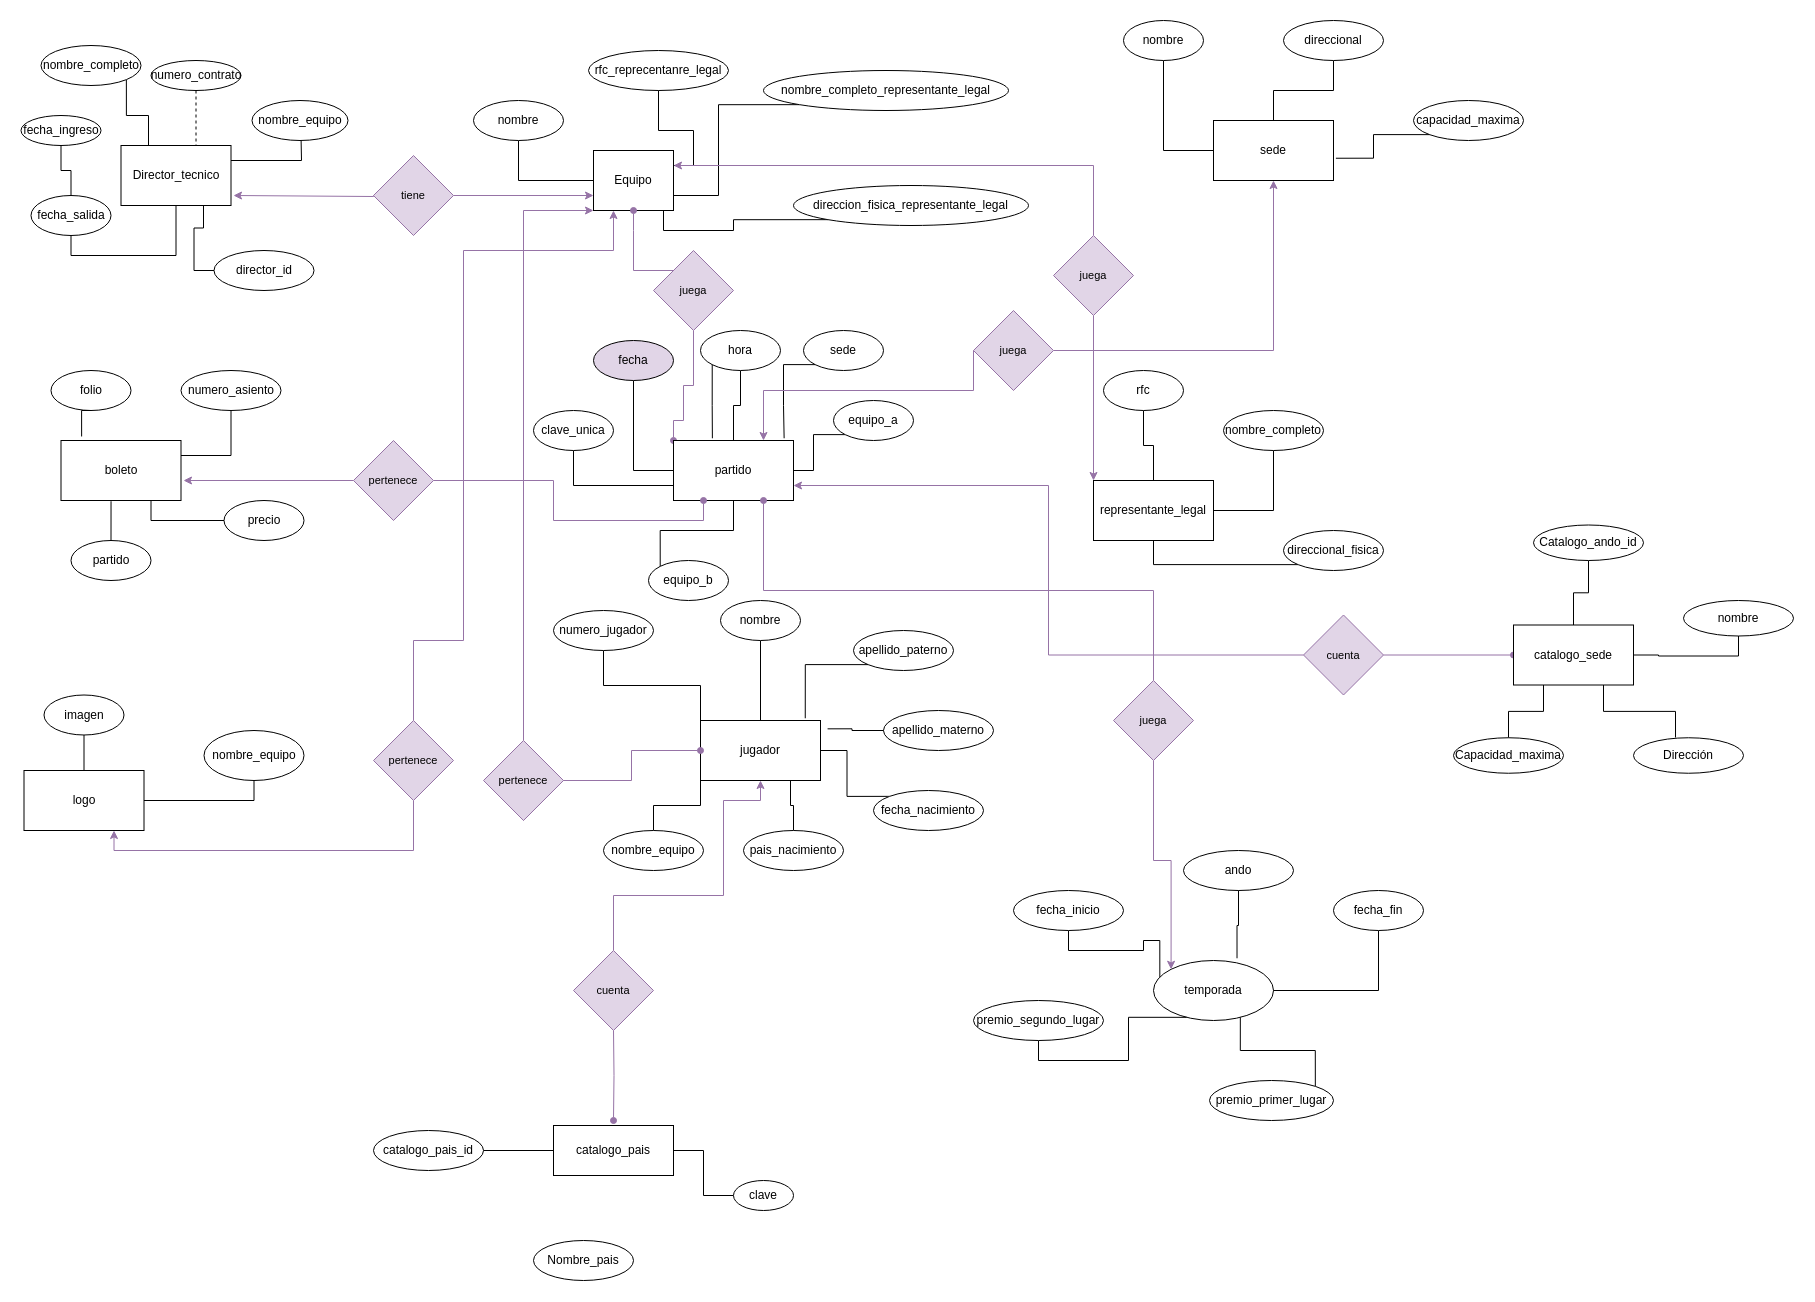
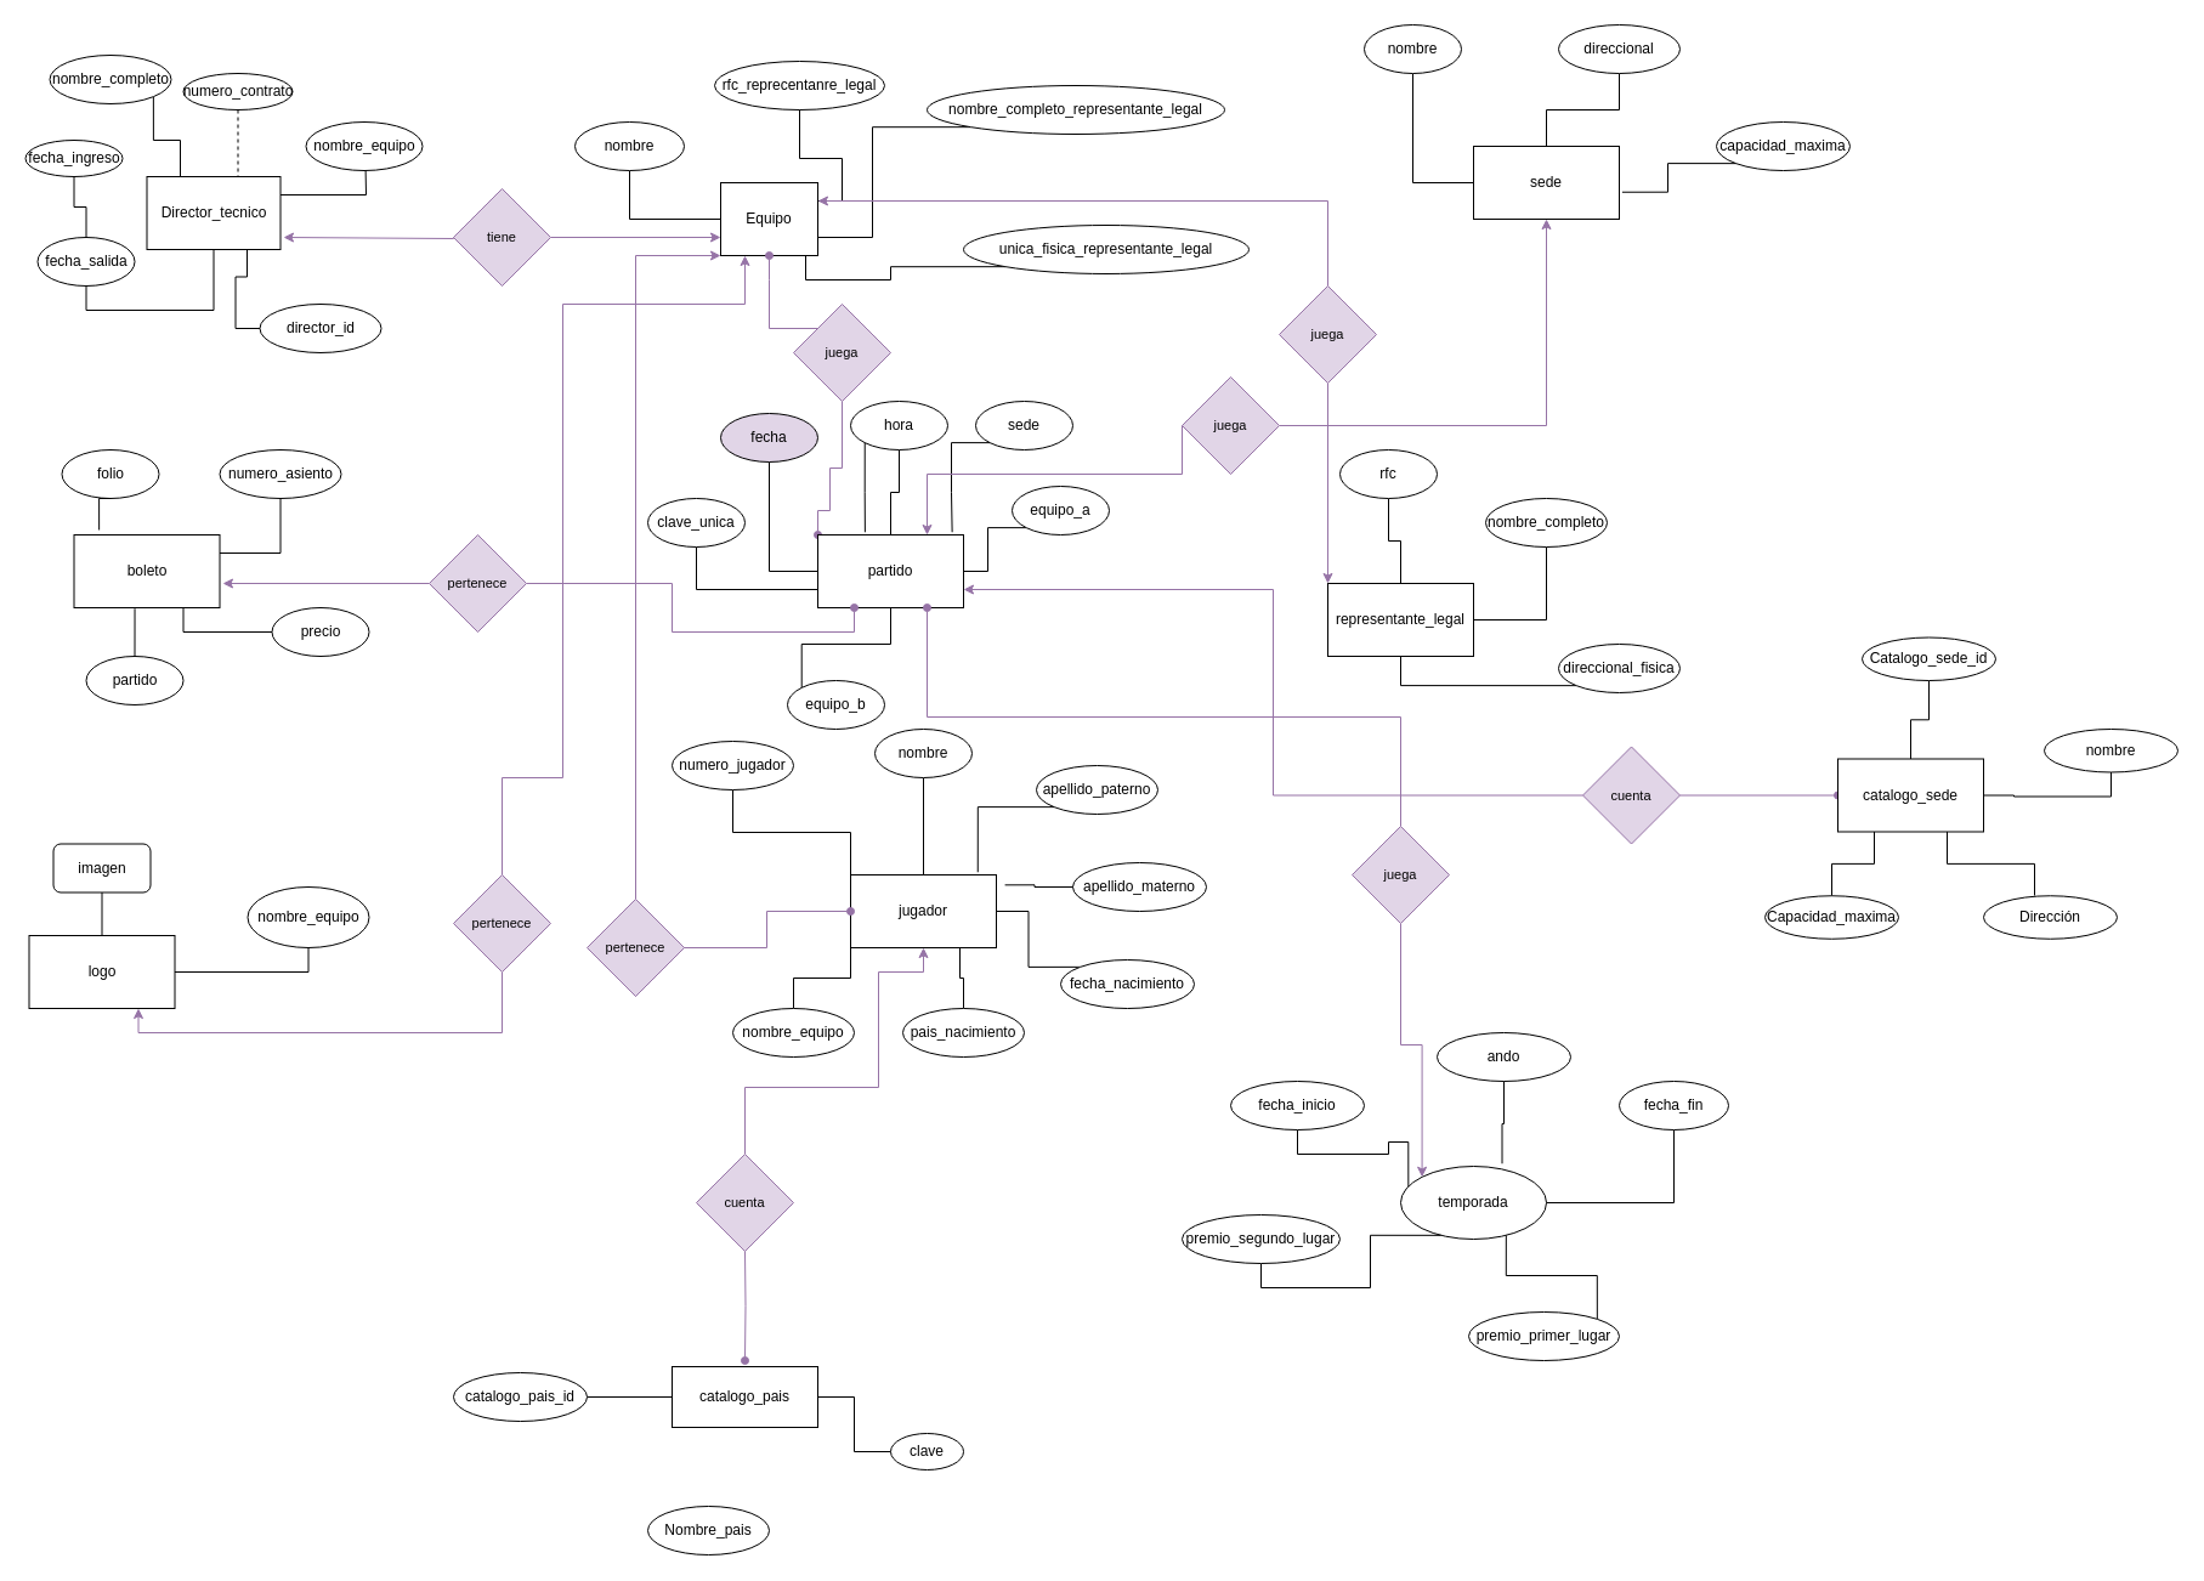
- <mxCell id="30" value="direccion_fisica_representante_legal" style="ellipse;whiteSpace=wrap;html=1;" parent="1" vertex="1"><mxGeometry x="793" y="185" width="235" height="40" as="geometry" /></mxCell>
+ <mxCell id="30" value="unica_fisica_representante_legal" style="ellipse;whiteSpace=wrap;html=1;" parent="1" vertex="1"><mxGeometry x="793" y="185" width="235" height="40" as="geometry" /></mxCell>
- <mxCell id="132" value="Catalogo_ando_id" style="ellipse;whiteSpace=wrap;html=1;rounded=0;" vertex="1" parent="1"><mxGeometry x="1533" y="524.5" width="110" height="35.5" as="geometry" /></mxCell>
+ <mxCell id="132" value="Catalogo_sede_id" style="ellipse;whiteSpace=wrap;html=1;rounded=0;" vertex="1" parent="1"><mxGeometry x="1533" y="524.5" width="110" height="35.5" as="geometry" /></mxCell>
- <mxCell id="44" value="imagen" style="ellipse;whiteSpace=wrap;html=1;" parent="1" vertex="1"><mxGeometry x="43.5" y="694.5" width="80" height="40" as="geometry" /></mxCell>
+ <mxCell id="44" value="imagen" style="whiteSpace=wrap;html=1;rounded=1;" parent="1" vertex="1"><mxGeometry x="43.5" y="694.5" width="80" height="40" as="geometry" /></mxCell>
